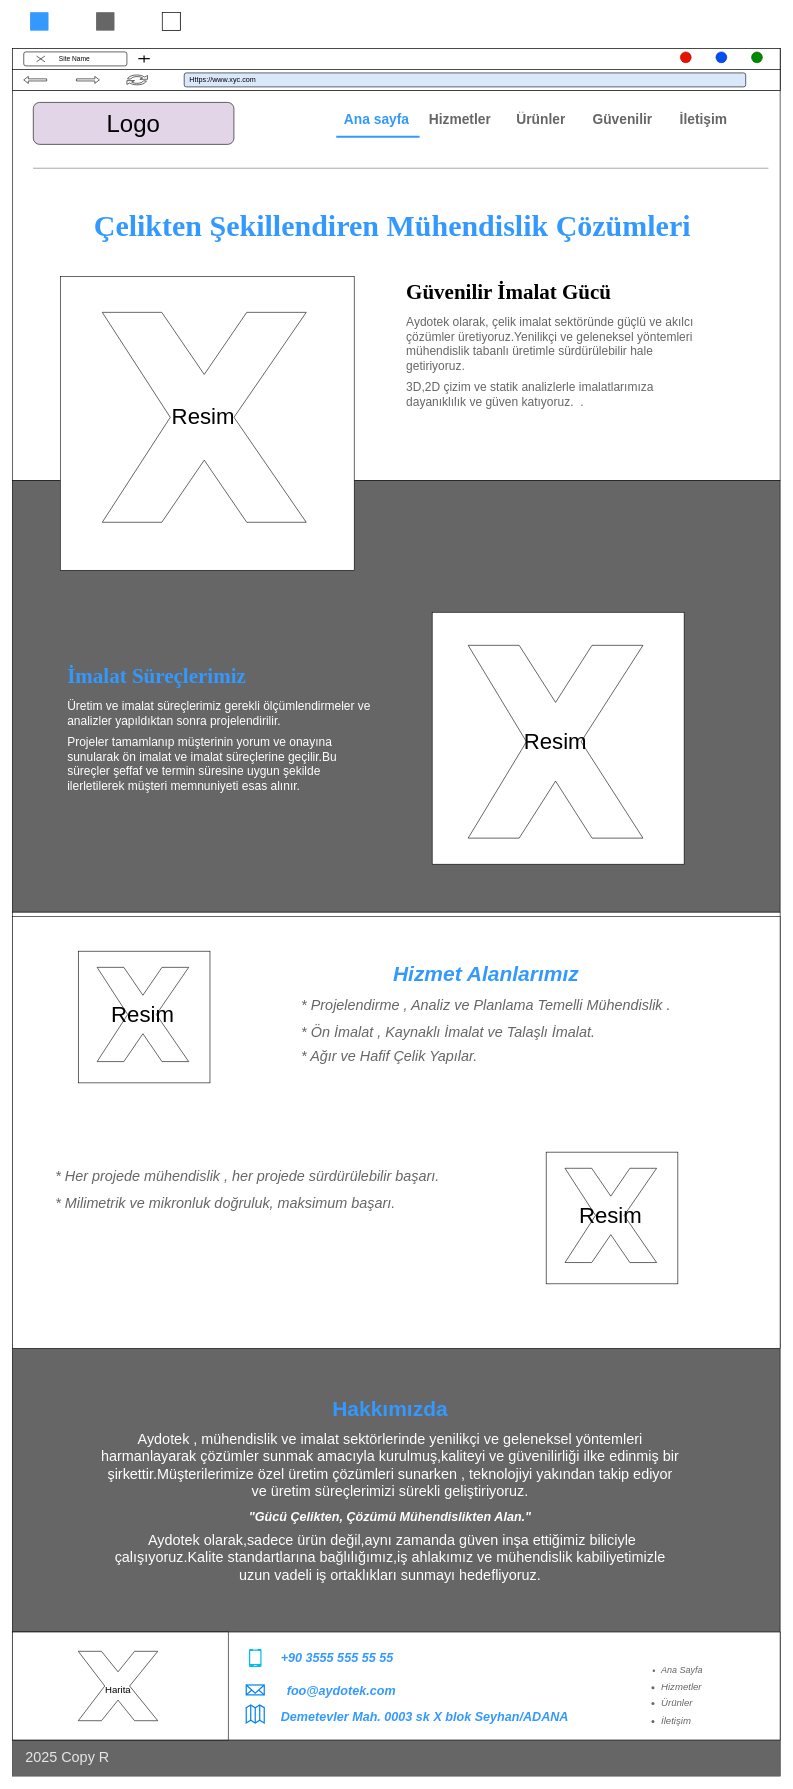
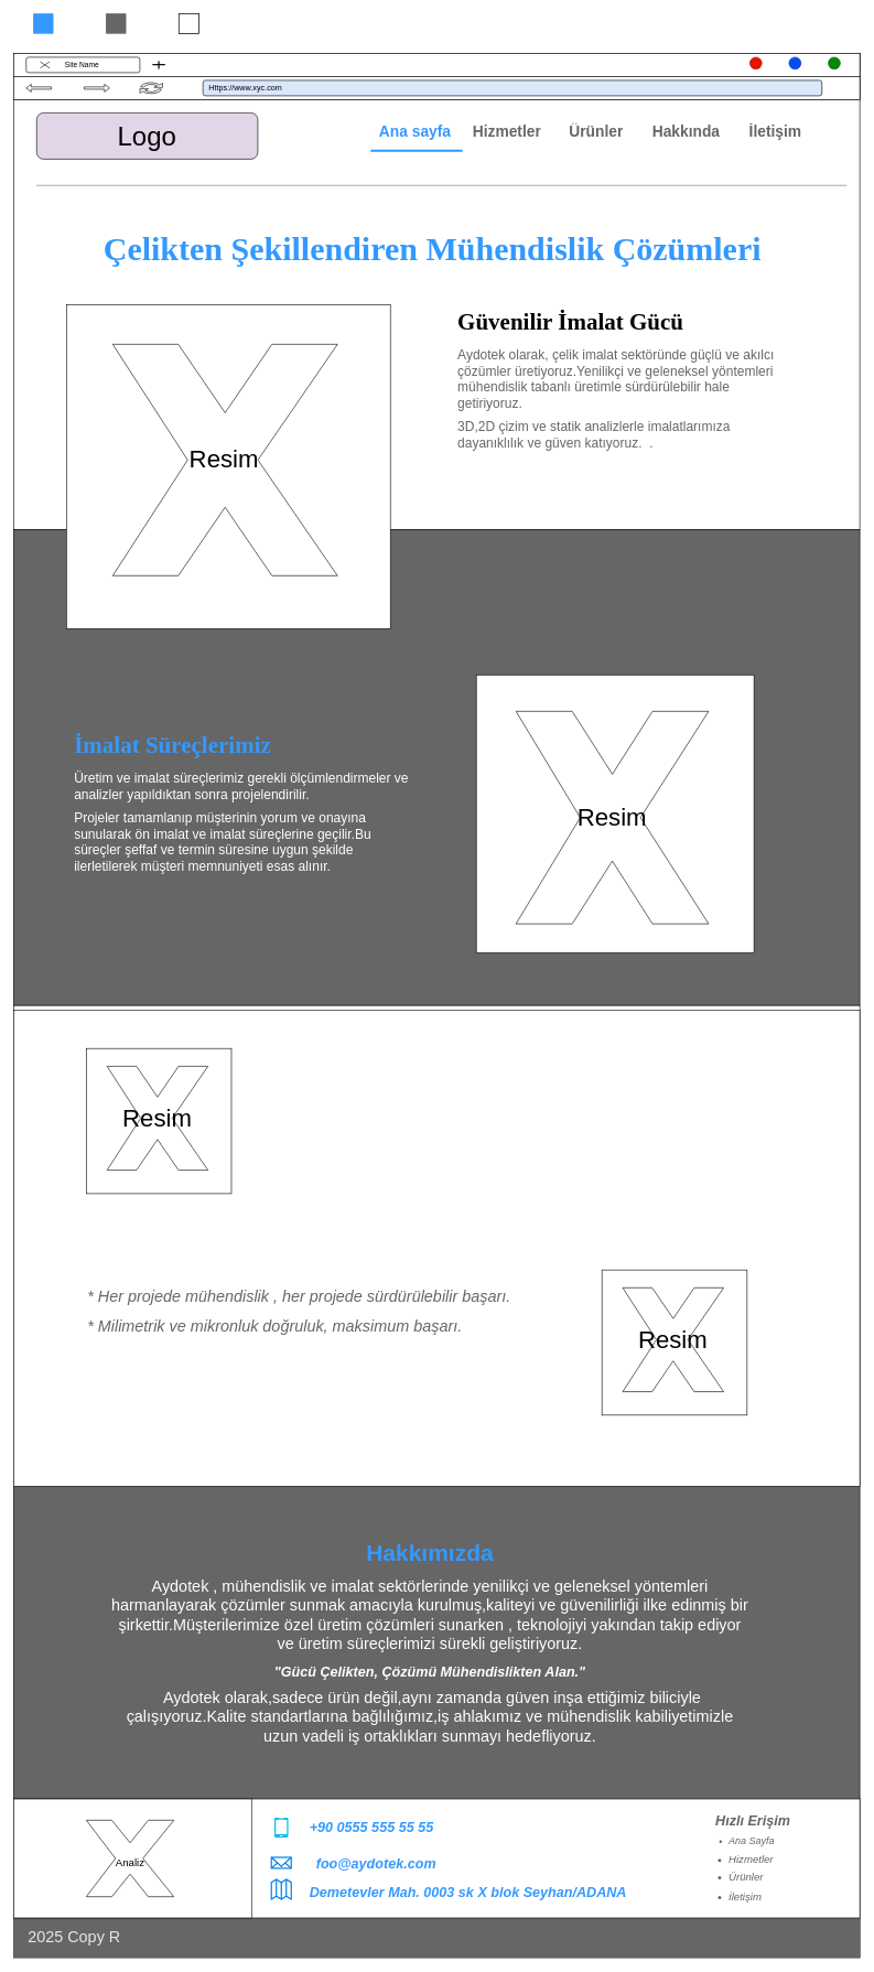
- <mxCell id="40" value="Güvenilir" style="text;align=center;verticalAlign=middle;spacingLeft=10;spacingRight=10;overflow=hidden;points=[[0,0.5],[1,0.5]];portConstraint=eastwest;rotatable=0;whiteSpace=wrap;html=1;shape=mxgraph.bootstrap.rrect;rSize=5;fontSize=23;fontStyle=1;fontColor=light-dark(#666666,#EDEDED);" parent="34" vertex="1"><mxGeometry x="409.522" width="135.239" height="40.049" as="geometry" /></mxCell>
+ <mxCell id="40" value="Hakkında" style="text;align=center;verticalAlign=middle;spacingLeft=10;spacingRight=10;overflow=hidden;points=[[0,0.5],[1,0.5]];portConstraint=eastwest;rotatable=0;whiteSpace=wrap;html=1;shape=mxgraph.bootstrap.rrect;rSize=5;fontSize=23;fontStyle=1;fontColor=light-dark(#666666,#EDEDED);" parent="34" vertex="1"><mxGeometry x="409.522" width="135.239" height="40.049" as="geometry" /></mxCell>
- <mxCell id="43" value="&lt;h1 style=&quot;margin-top: 0px;&quot;&gt;&lt;font face=&quot;Tahoma&quot;&gt;&lt;span style=&quot;font-size: 35px;&quot;&gt;Güvenilir İmalat Gücü&lt;/span&gt;&lt;/font&gt;&lt;/h1&gt;&lt;p&gt;&lt;font style=&quot;font-size: 20px; color: light-dark(rgb(102, 102, 102), rgb(237, 237, 237));&quot;&gt;Aydotek olarak, çelik imalat sektöründe güçlü ve akılcı çözümler üretiyoruz.Yenilikçi ve geleneksel yöntemleri mühendislik tabanlı üretimle sürdürülebilir hale getiriyoruz.&lt;/font&gt;&lt;/p&gt;&lt;p&gt;&lt;font style=&quot;font-size: 20px; color: light-dark(rgb(102, 102, 102), rgb(237, 237, 237));&quot;&gt;3D,2D çizim ve statik analizlerle imalatlarımıza dayanıklılık ve güven katıyoruz.&amp;nbsp; .&lt;/font&gt;&lt;/p&gt;" style="text;html=1;whiteSpace=wrap;overflow=hidden;rounded=0;" parent="31" vertex="1"><mxGeometry x="675" y="460" width="513" height="270" as="geometry" /></mxCell>
+ <mxCell id="43" value="&lt;h1 style=&quot;margin-top: 0px;&quot;&gt;&lt;font face=&quot;Tahoma&quot;&gt;&lt;span style=&quot;font-size: 35px;&quot;&gt;Güvenilir İmalat Gücü&lt;/span&gt;&lt;/font&gt;&lt;/h1&gt;&lt;p&gt;&lt;font style=&quot;font-size: 20px; color: light-dark(rgb(102, 102, 102), rgb(237, 237, 237));&quot;&gt;Aydotek olarak, çelik imalat sektöründe güçlü ve akılcı çözümler üretiyoruz.Yenilikçi ve geleneksel yöntemleri mühendislik tabanlı üretimle sürdürülebilir hale getiriyoruz.&lt;/font&gt;&lt;/p&gt;&lt;p&gt;&lt;font style=&quot;font-size: 20px; color: light-dark(rgb(102, 102, 102), rgb(237, 237, 237));&quot;&gt;3D,2D çizim ve statik analizlerle imalatlarımıza dayanıklılık ve güven katıyoruz.&amp;nbsp; .&lt;/font&gt;&lt;/p&gt;" style="text;html=1;whiteSpace=wrap;overflow=hidden;rounded=0;" parent="31" vertex="1"><mxGeometry x="690" y="460" width="513" height="270" as="geometry" /></mxCell>
- <mxCell id="62" value="&lt;h1 style=&quot;text-align: center; margin-top: 0px;&quot;&gt;&lt;font style=&quot;font-size: 35px; color: light-dark(rgb(51, 153, 255), rgb(237, 237, 237));&quot;&gt;&lt;i&gt;Hizmet Alanlarımız&lt;/i&gt;&lt;/font&gt;&lt;/h1&gt;&lt;h1 style=&quot;margin-top: 0px;&quot;&gt;&lt;span style=&quot;color: light-dark(rgb(102, 102, 102), rgb(237, 237, 237)); background-color: transparent; font-weight: normal;&quot;&gt;&lt;i&gt;* Projelendirme , Analiz ve Planlama Temelli Mühendislik .&lt;/i&gt;&lt;/span&gt;&lt;/h1&gt;&lt;p&gt;&lt;font style=&quot;color: light-dark(rgb(102, 102, 102), rgb(237, 237, 237)); font-size: 24px;&quot;&gt;&lt;i&gt;* Ön İmalat , Kaynaklı İmalat ve Talaşlı İmalat.&lt;/i&gt;&lt;/font&gt;&lt;/p&gt;&lt;p&gt;&lt;font style=&quot;color: light-dark(rgb(102, 102, 102), rgb(237, 237, 237)); font-size: 24px;&quot;&gt;&lt;i&gt;* Ağır ve Hafif Çelik Yapılar.&lt;/i&gt;&lt;/font&gt;&lt;/p&gt;" style="text;html=1;whiteSpace=wrap;overflow=hidden;rounded=0;" parent="31" vertex="1"><mxGeometry x="500" y="1596" width="640" height="209" as="geometry" /></mxCell>
- <mxCell id="63" value="&lt;h1 style=&quot;margin-top: 0px;&quot;&gt;&lt;span style=&quot;color: light-dark(rgb(102, 102, 102), rgb(237, 237, 237)); background-color: transparent; font-weight: normal;&quot;&gt;&lt;i&gt;* Her projede mühendislik , her projede sürdürülebilir başarı.&lt;/i&gt;&lt;/span&gt;&lt;/h1&gt;&lt;h1 style=&quot;margin-top: 0px;&quot;&gt;&lt;p style=&quot;font-size: 12px; font-weight: 400;&quot;&gt;&lt;font style=&quot;color: light-dark(rgb(102, 102, 102), rgb(237, 237, 237)); font-size: 24px;&quot;&gt;&lt;i&gt;* Milimetrik ve mikronluk doğruluk, maksimum başarı.&lt;/i&gt;&lt;/font&gt;&lt;/p&gt;&lt;p style=&quot;font-size: 12px; font-weight: 400;&quot;&gt;&lt;br&gt;&lt;/p&gt;&lt;p style=&quot;font-size: 12px; font-weight: 400;&quot;&gt;&lt;br&gt;&lt;/p&gt;&lt;/h1&gt;" style="text;html=1;whiteSpace=wrap;overflow=hidden;rounded=0;" parent="31" vertex="1"><mxGeometry x="90" y="1940" width="660" height="180" as="geometry" /></mxCell>
+ <mxCell id="63" value="&lt;h1 style=&quot;margin-top: 0px;&quot;&gt;&lt;span style=&quot;color: light-dark(rgb(102, 102, 102), rgb(237, 237, 237)); background-color: transparent; font-weight: normal;&quot;&gt;&lt;i&gt;* Her projede mühendislik , her projede sürdürülebilir başarı.&lt;/i&gt;&lt;/span&gt;&lt;/h1&gt;&lt;h1 style=&quot;margin-top: 0px;&quot;&gt;&lt;p style=&quot;font-size: 12px; font-weight: 400;&quot;&gt;&lt;font style=&quot;color: light-dark(rgb(102, 102, 102), rgb(237, 237, 237)); font-size: 24px;&quot;&gt;&lt;i&gt;* Milimetrik ve mikronluk doğruluk, maksimum başarı.&lt;/i&gt;&lt;/font&gt;&lt;/p&gt;&lt;p style=&quot;font-size: 12px; font-weight: 400;&quot;&gt;&lt;br&gt;&lt;/p&gt;&lt;p style=&quot;font-size: 12px; font-weight: 400;&quot;&gt;&lt;br&gt;&lt;/p&gt;&lt;/h1&gt;" style="text;html=1;whiteSpace=wrap;overflow=hidden;rounded=0;" parent="31" vertex="1"><mxGeometry x="130" y="1940" width="660" height="180" as="geometry" /></mxCell>
+ <mxCell id="76" value="&lt;b style=&quot;&quot;&gt;&lt;i style=&quot;&quot;&gt;&lt;font style=&quot;font-size: 21px;&quot;&gt;Hızlı Erişim&lt;/font&gt;&lt;/i&gt;&lt;/b&gt;" style="text;html=1;align=left;verticalAlign=middle;whiteSpace=wrap;rounded=0;fontColor=light-dark(#666666,#EDEDED);" parent="71" vertex="1"><mxGeometry width="140" height="30" as="geometry" /></mxCell>
- <mxCell id="84" value="&lt;font style=&quot;font-size: 21px; color: light-dark(rgb(51, 153, 255), rgb(237, 237, 237));&quot;&gt;&lt;i&gt;&lt;b&gt;+90 3555 555 55 55&lt;/b&gt;&lt;/i&gt;&lt;/font&gt;" style="text;html=1;align=left;verticalAlign=middle;whiteSpace=wrap;rounded=0;fontSize=17;" parent="82" vertex="1"><mxGeometry x="55.5" width="220" height="30" as="geometry" /></mxCell>
+ <mxCell id="84" value="&lt;font style=&quot;font-size: 21px; color: light-dark(rgb(51, 153, 255), rgb(237, 237, 237));&quot;&gt;&lt;i&gt;&lt;b&gt;+90 0555 555 55 55&lt;/b&gt;&lt;/i&gt;&lt;/font&gt;" style="text;html=1;align=left;verticalAlign=middle;whiteSpace=wrap;rounded=0;fontSize=17;" parent="82" vertex="1"><mxGeometry x="55.5" width="220" height="30" as="geometry" /></mxCell>
- <mxCell id="81" value="&lt;span style=&quot;font-size: 16px;&quot;&gt;Harita&lt;/span&gt;" style="text;html=1;align=center;verticalAlign=middle;whiteSpace=wrap;rounded=0;horizontal=1;fontSize=37;" parent="78" vertex="1"><mxGeometry x="156.573" y="76.779" width="39.369" height="26.449" as="geometry" /></mxCell>
+ <mxCell id="81" value="&lt;span style=&quot;font-size: 16px;&quot;&gt;Analiz&lt;/span&gt;" style="text;html=1;align=center;verticalAlign=middle;whiteSpace=wrap;rounded=0;horizontal=1;fontSize=37;" parent="78" vertex="1"><mxGeometry x="156.573" y="76.779" width="39.369" height="26.449" as="geometry" /></mxCell>
